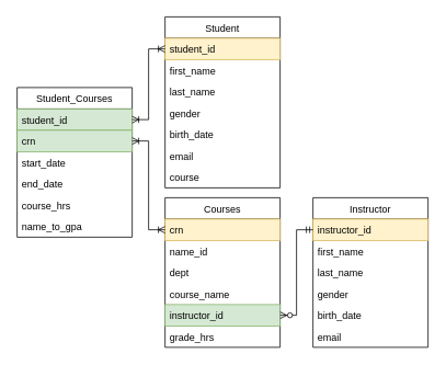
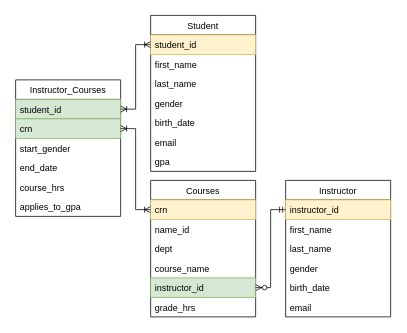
- <mxCell id="10" value="Student_Courses" style="swimlane;fontStyle=0;childLayout=stackLayout;horizontal=1;startSize=26;fillColor=none;horizontalStack=0;resizeParent=1;resizeParentMax=0;resizeLast=0;collapsible=1;marginBottom=0;" vertex="1" parent="1"><mxGeometry x="20" y="106" width="140" height="182" as="geometry" /></mxCell>
+ <mxCell id="10" value="Instructor_Courses" style="swimlane;fontStyle=0;childLayout=stackLayout;horizontal=1;startSize=26;fillColor=none;horizontalStack=0;resizeParent=1;resizeParentMax=0;resizeLast=0;collapsible=1;marginBottom=0;" vertex="1" parent="1"><mxGeometry x="20" y="106" width="140" height="182" as="geometry" /></mxCell>
- <mxCell id="13" value="start_date" style="text;strokeColor=none;fillColor=none;align=left;verticalAlign=top;spacingLeft=4;spacingRight=4;overflow=hidden;rotatable=0;points=[[0,0.5],[1,0.5]];portConstraint=eastwest;" vertex="1" parent="10"><mxGeometry y="78" width="140" height="26" as="geometry" /></mxCell>
+ <mxCell id="13" value="start_gender" style="text;strokeColor=none;fillColor=none;align=left;verticalAlign=top;spacingLeft=4;spacingRight=4;overflow=hidden;rotatable=0;points=[[0,0.5],[1,0.5]];portConstraint=eastwest;" vertex="1" parent="10"><mxGeometry y="78" width="140" height="26" as="geometry" /></mxCell>
- <mxCell id="9" value="course" style="text;strokeColor=none;fillColor=none;align=left;verticalAlign=top;spacingLeft=4;spacingRight=4;overflow=hidden;rotatable=0;points=[[0,0.5],[1,0.5]];portConstraint=eastwest;" vertex="1" parent="2"><mxGeometry y="182" width="140" height="26" as="geometry" /></mxCell>
+ <mxCell id="9" value="gpa" style="text;strokeColor=none;fillColor=none;align=left;verticalAlign=top;spacingLeft=4;spacingRight=4;overflow=hidden;rotatable=0;points=[[0,0.5],[1,0.5]];portConstraint=eastwest;" vertex="1" parent="2"><mxGeometry y="182" width="140" height="26" as="geometry" /></mxCell>
- <mxCell id="16" value="name_to_gpa" style="text;strokeColor=none;fillColor=none;align=left;verticalAlign=top;spacingLeft=4;spacingRight=4;overflow=hidden;rotatable=0;points=[[0,0.5],[1,0.5]];portConstraint=eastwest;" vertex="1" parent="10"><mxGeometry y="156" width="140" height="26" as="geometry" /></mxCell>
+ <mxCell id="16" value="applies_to_gpa" style="text;strokeColor=none;fillColor=none;align=left;verticalAlign=top;spacingLeft=4;spacingRight=4;overflow=hidden;rotatable=0;points=[[0,0.5],[1,0.5]];portConstraint=eastwest;" vertex="1" parent="10"><mxGeometry y="156" width="140" height="26" as="geometry" /></mxCell>
